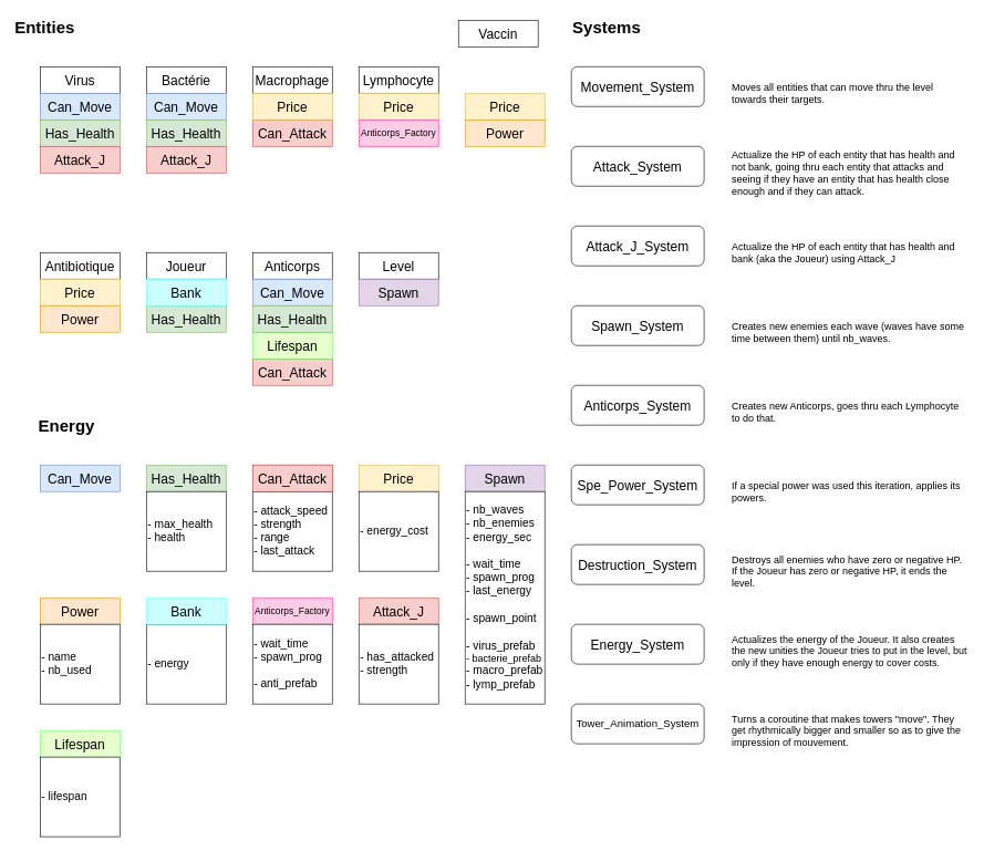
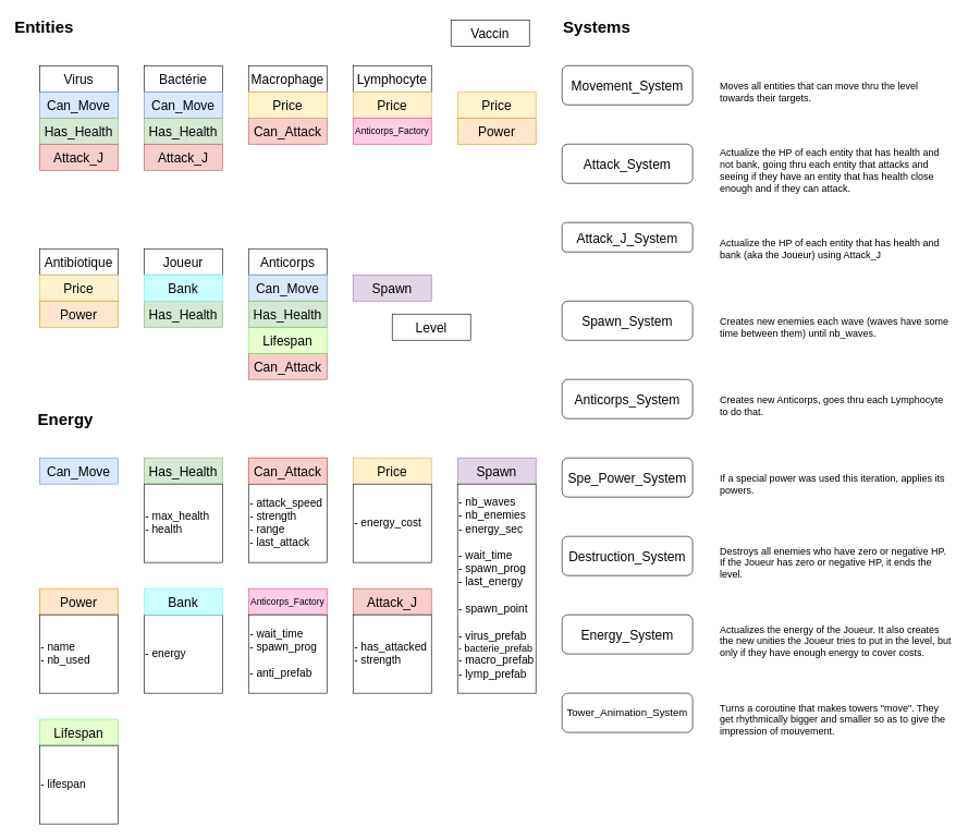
- <mxCell id="65" value="&lt;font style=&quot;font-size: 20px&quot;&gt;Attack_J_System&lt;/font&gt;" style="rounded=1;whiteSpace=wrap;html=1;" parent="1" vertex="1"><mxGeometry x="860" y="340" width="200" height="60" as="geometry" /></mxCell>
+ <mxCell id="65" value="&lt;font style=&quot;font-size: 20px&quot;&gt;Attack_J_System&lt;/font&gt;" style="rounded=1;whiteSpace=wrap;html=1;" parent="1" vertex="1"><mxGeometry x="860" y="340" width="200" height="45" as="geometry" /></mxCell>
- <mxCell id="22" value="&lt;font style=&quot;font-size: 20px&quot;&gt;Level&lt;/font&gt;" style="rounded=0;whiteSpace=wrap;html=1;" parent="1" vertex="1"><mxGeometry x="540" y="380" width="120" height="40" as="geometry" /></mxCell>
+ <mxCell id="22" value="&lt;font style=&quot;font-size: 20px&quot;&gt;Level&lt;/font&gt;" style="rounded=0;whiteSpace=wrap;html=1;" parent="1" vertex="1"><mxGeometry x="600" y="480" width="120" height="40" as="geometry" /></mxCell>
